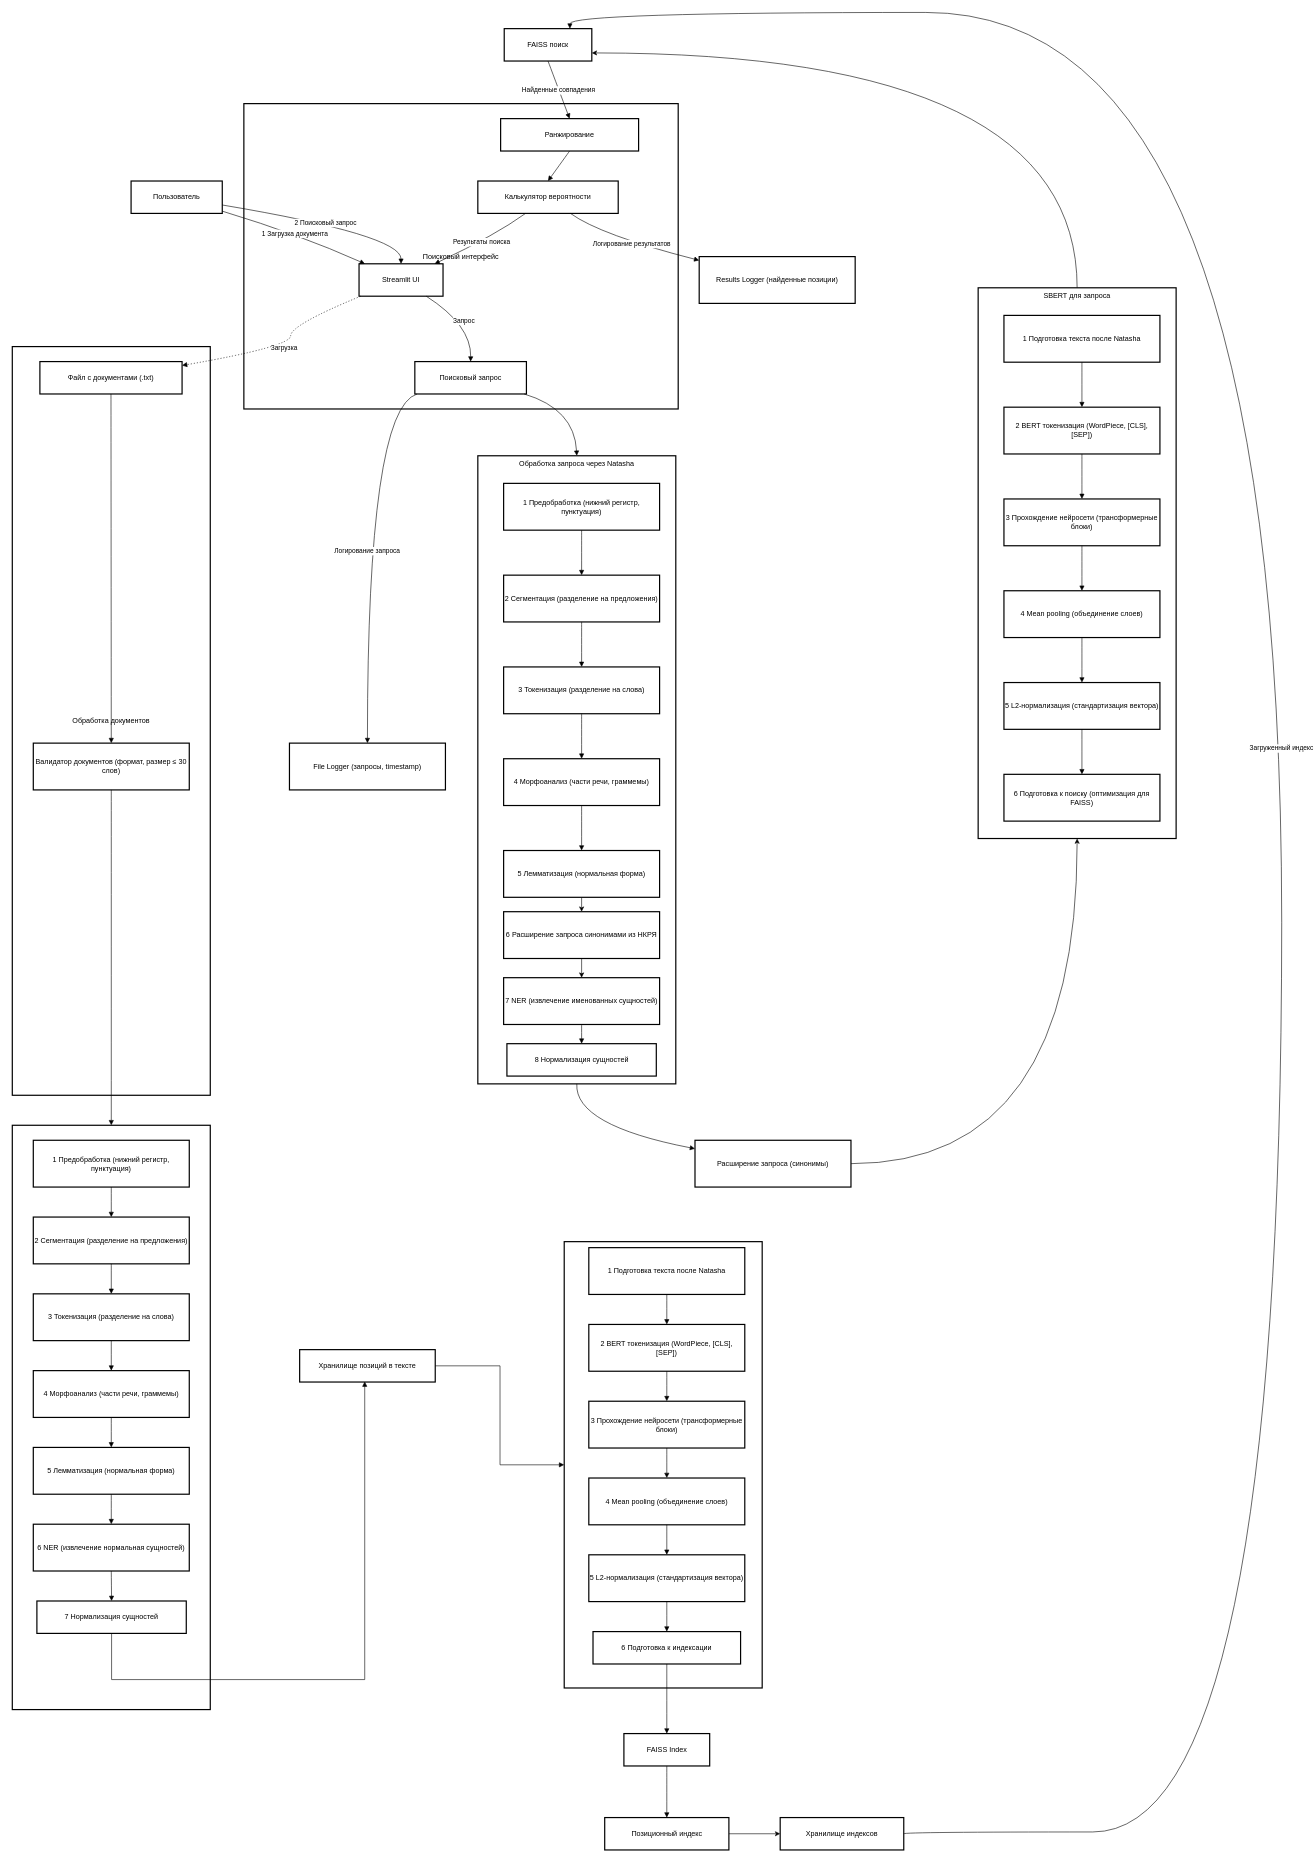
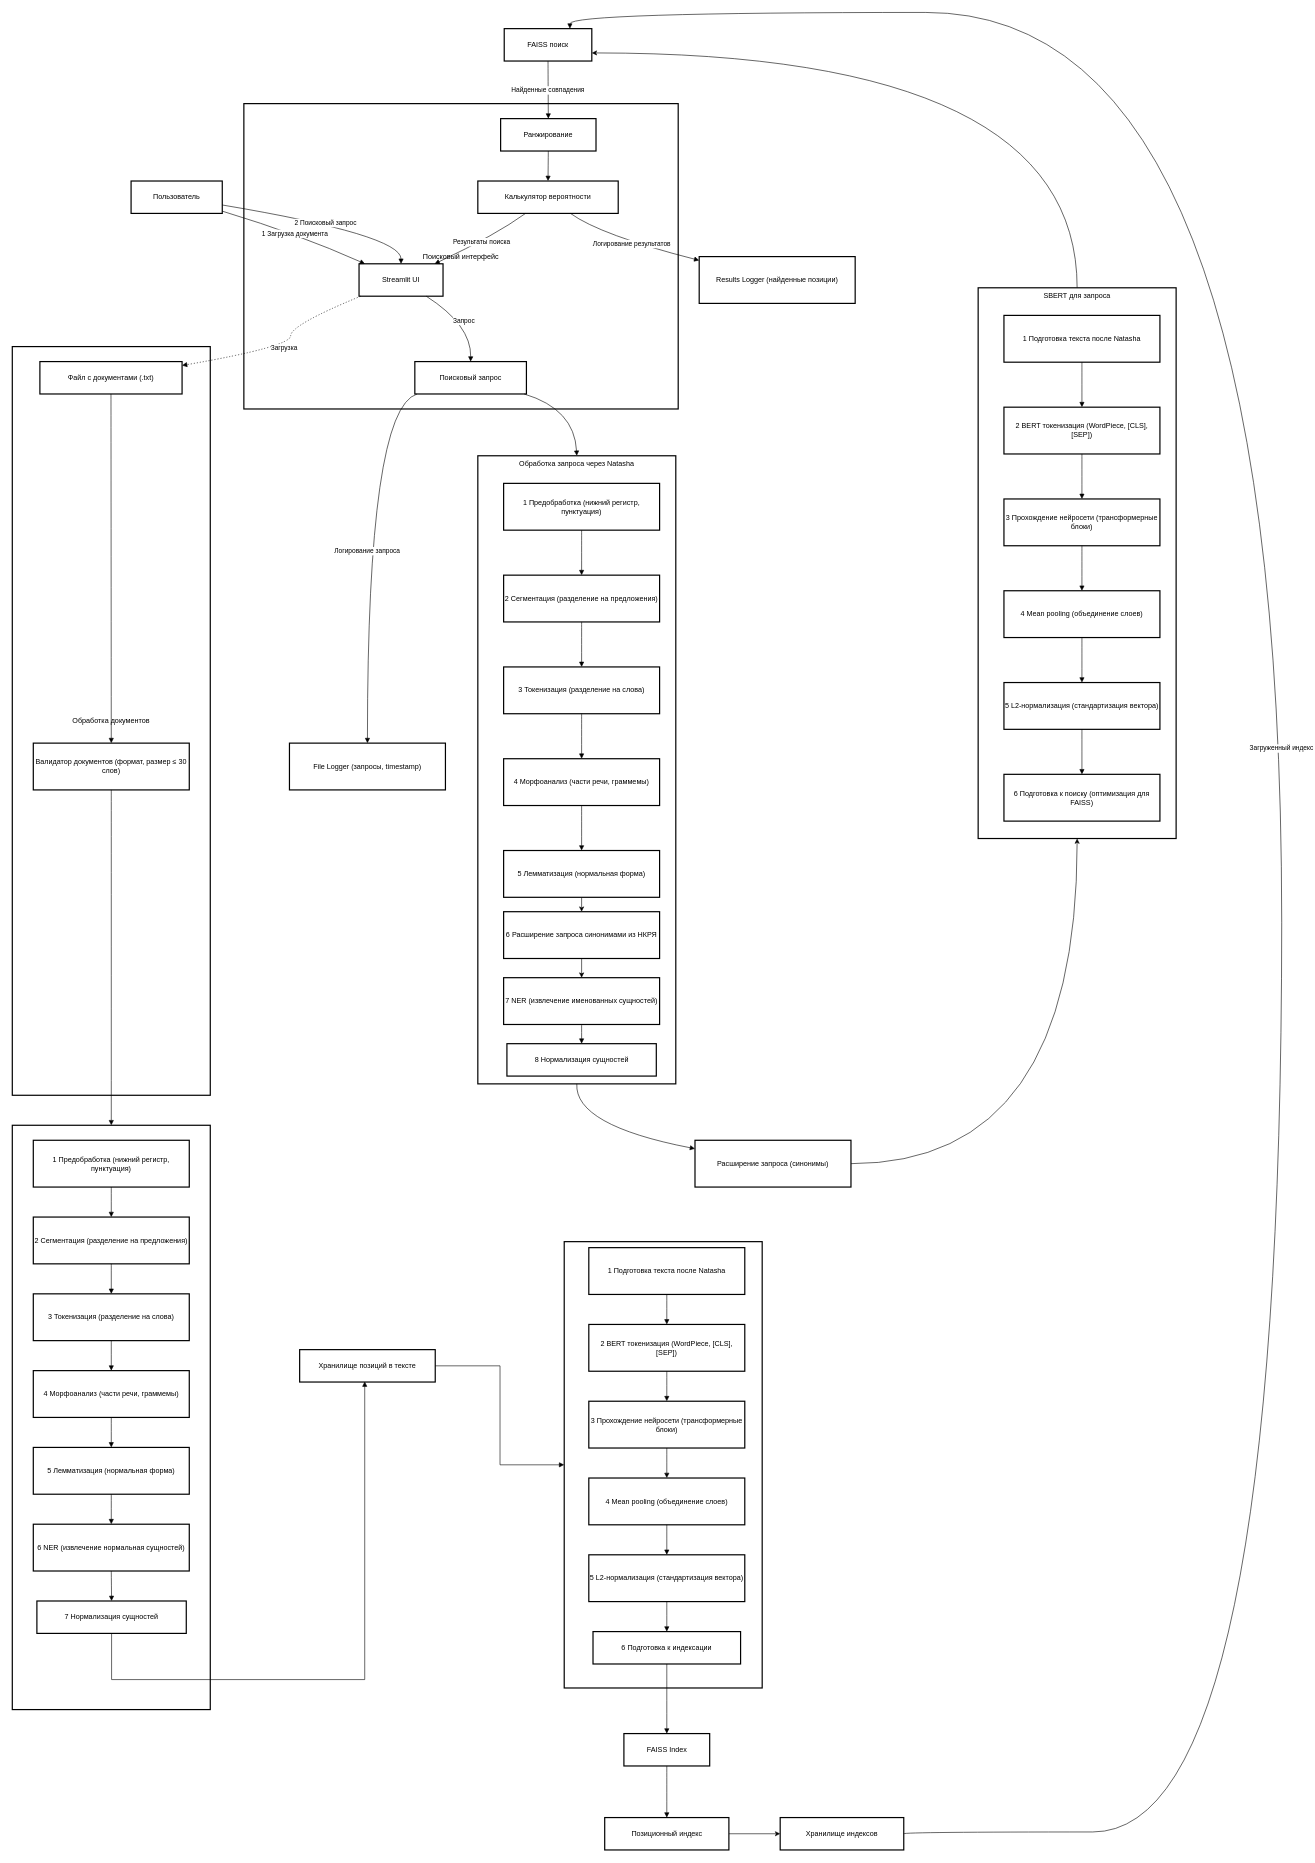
- <mxCell id="58" value="Ранжирование" style="whiteSpace=wrap;strokeWidth=2;" vertex="1" parent="1"><mxGeometry x="834" y="197" width="230" height="54" as="geometry" /></mxCell>
+ <mxCell id="58" value="Ранжирование" style="whiteSpace=wrap;strokeWidth=2;" vertex="1" parent="1"><mxGeometry x="834" y="197" width="159" height="54" as="geometry" /></mxCell>
